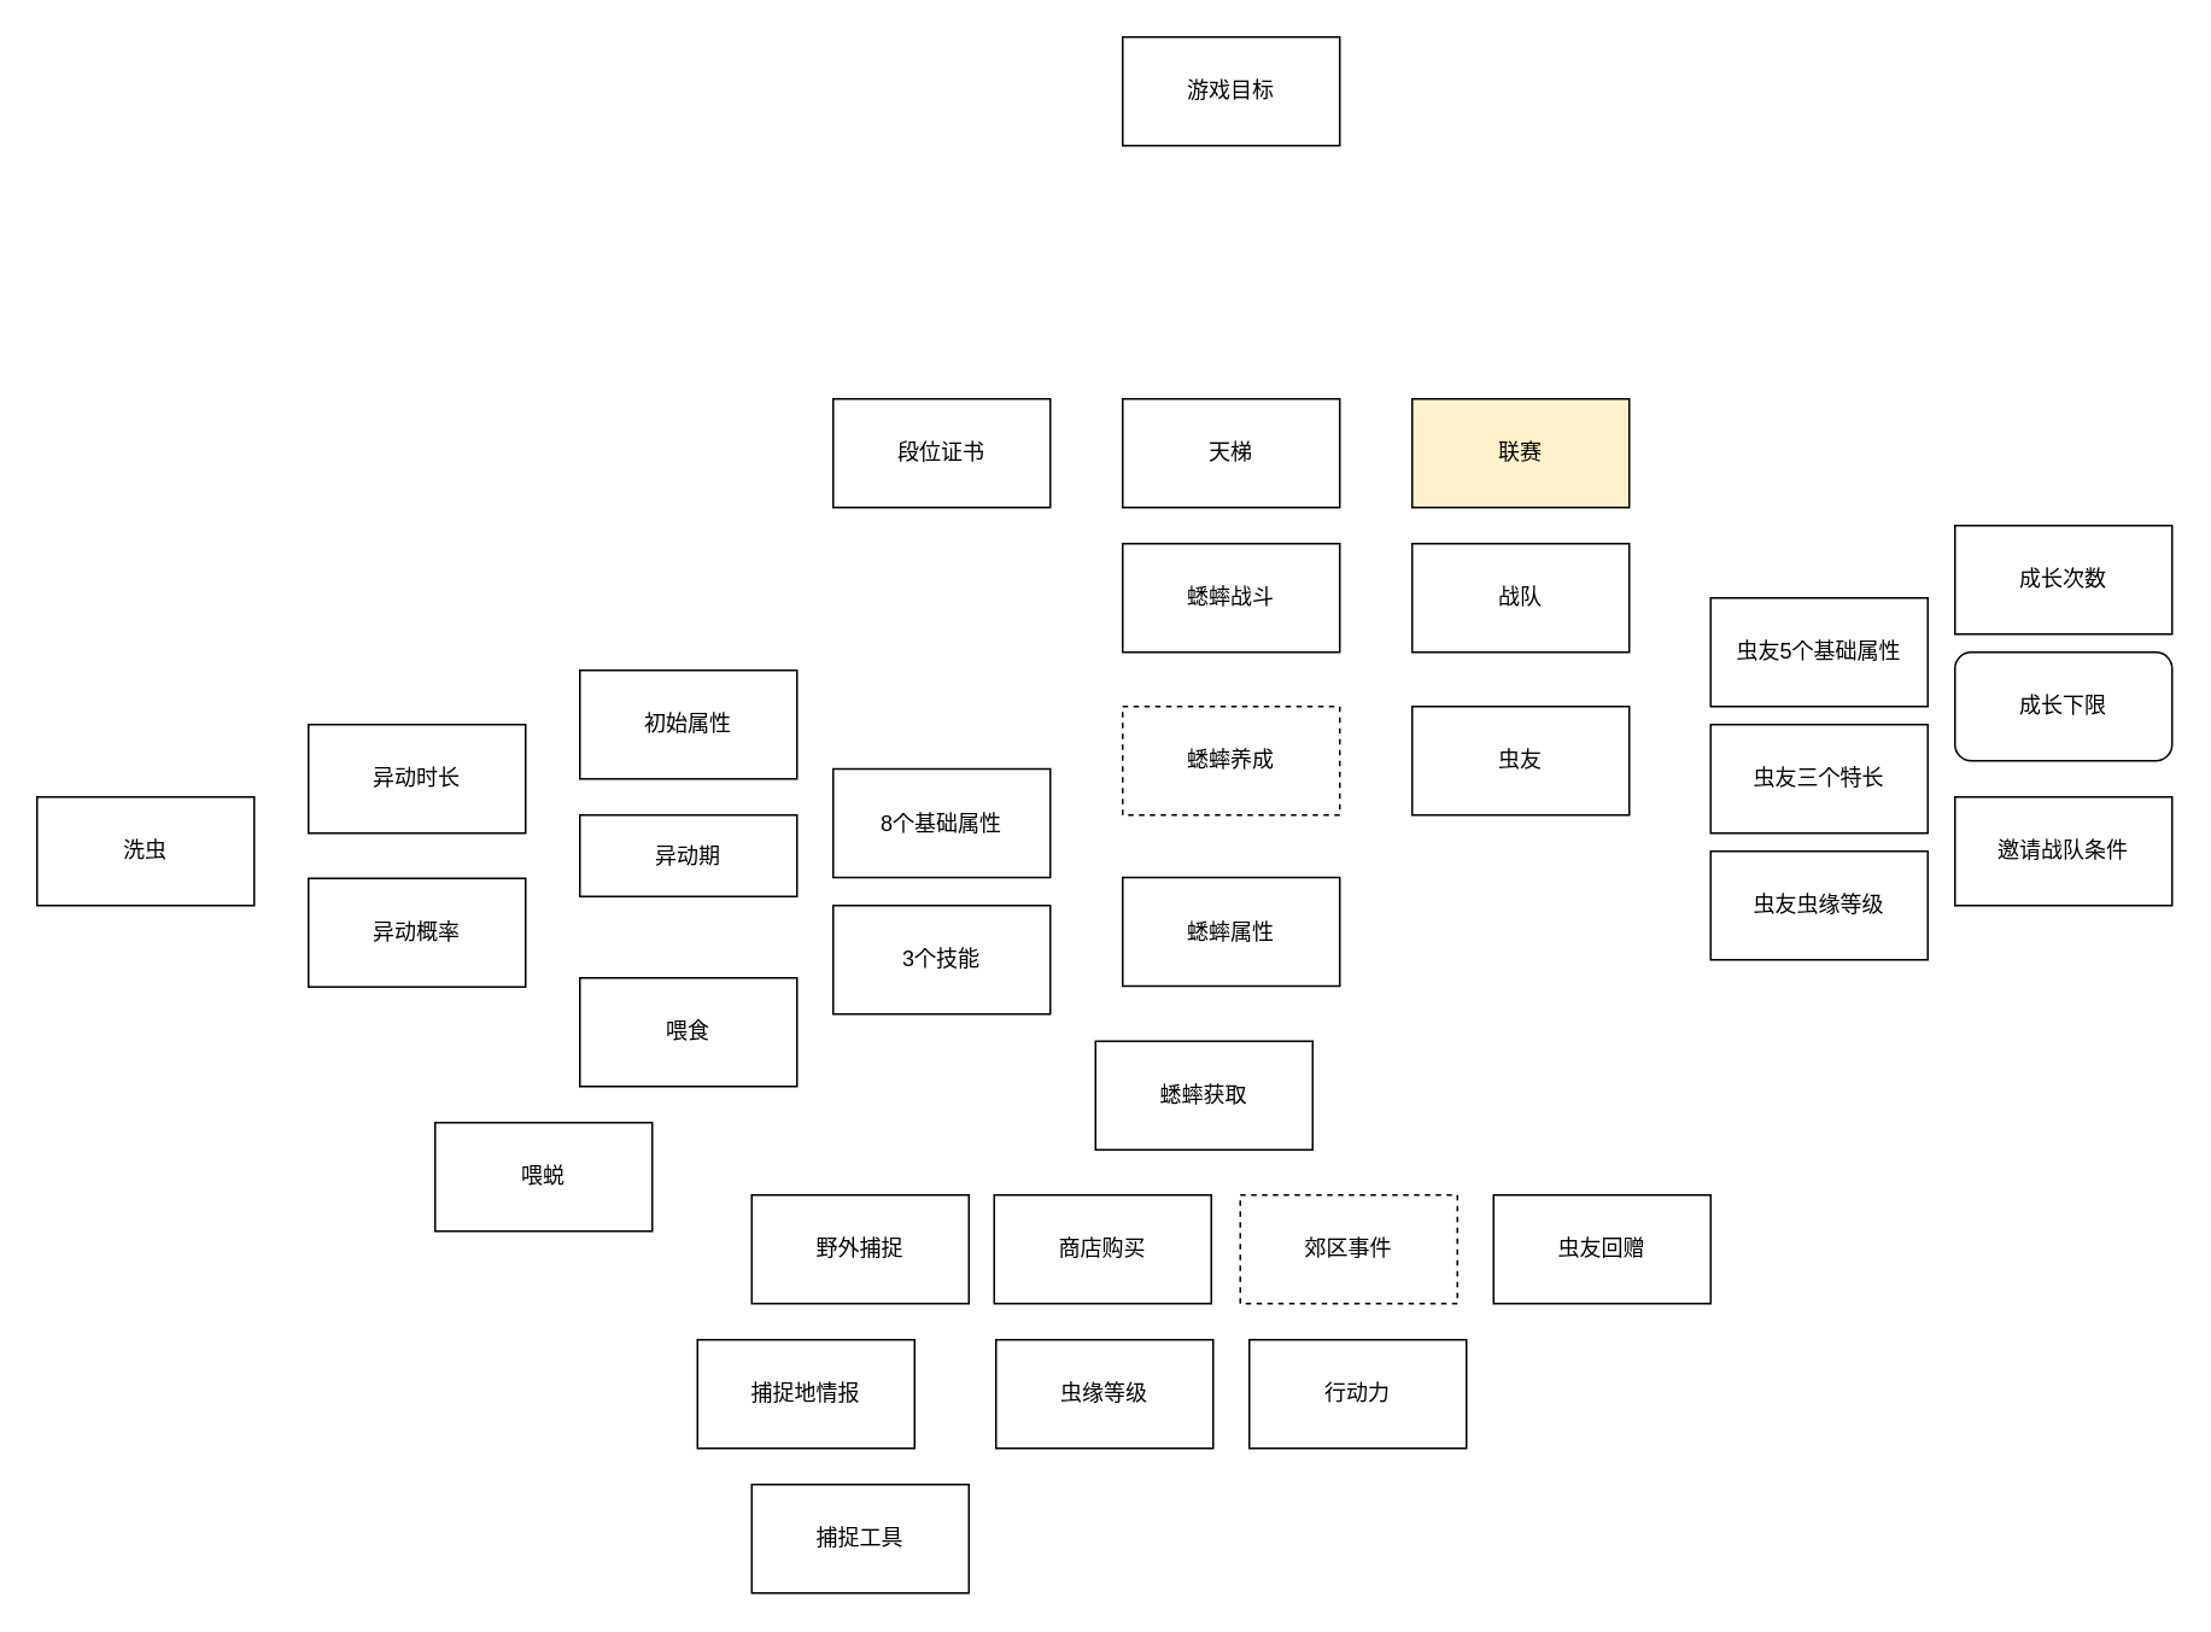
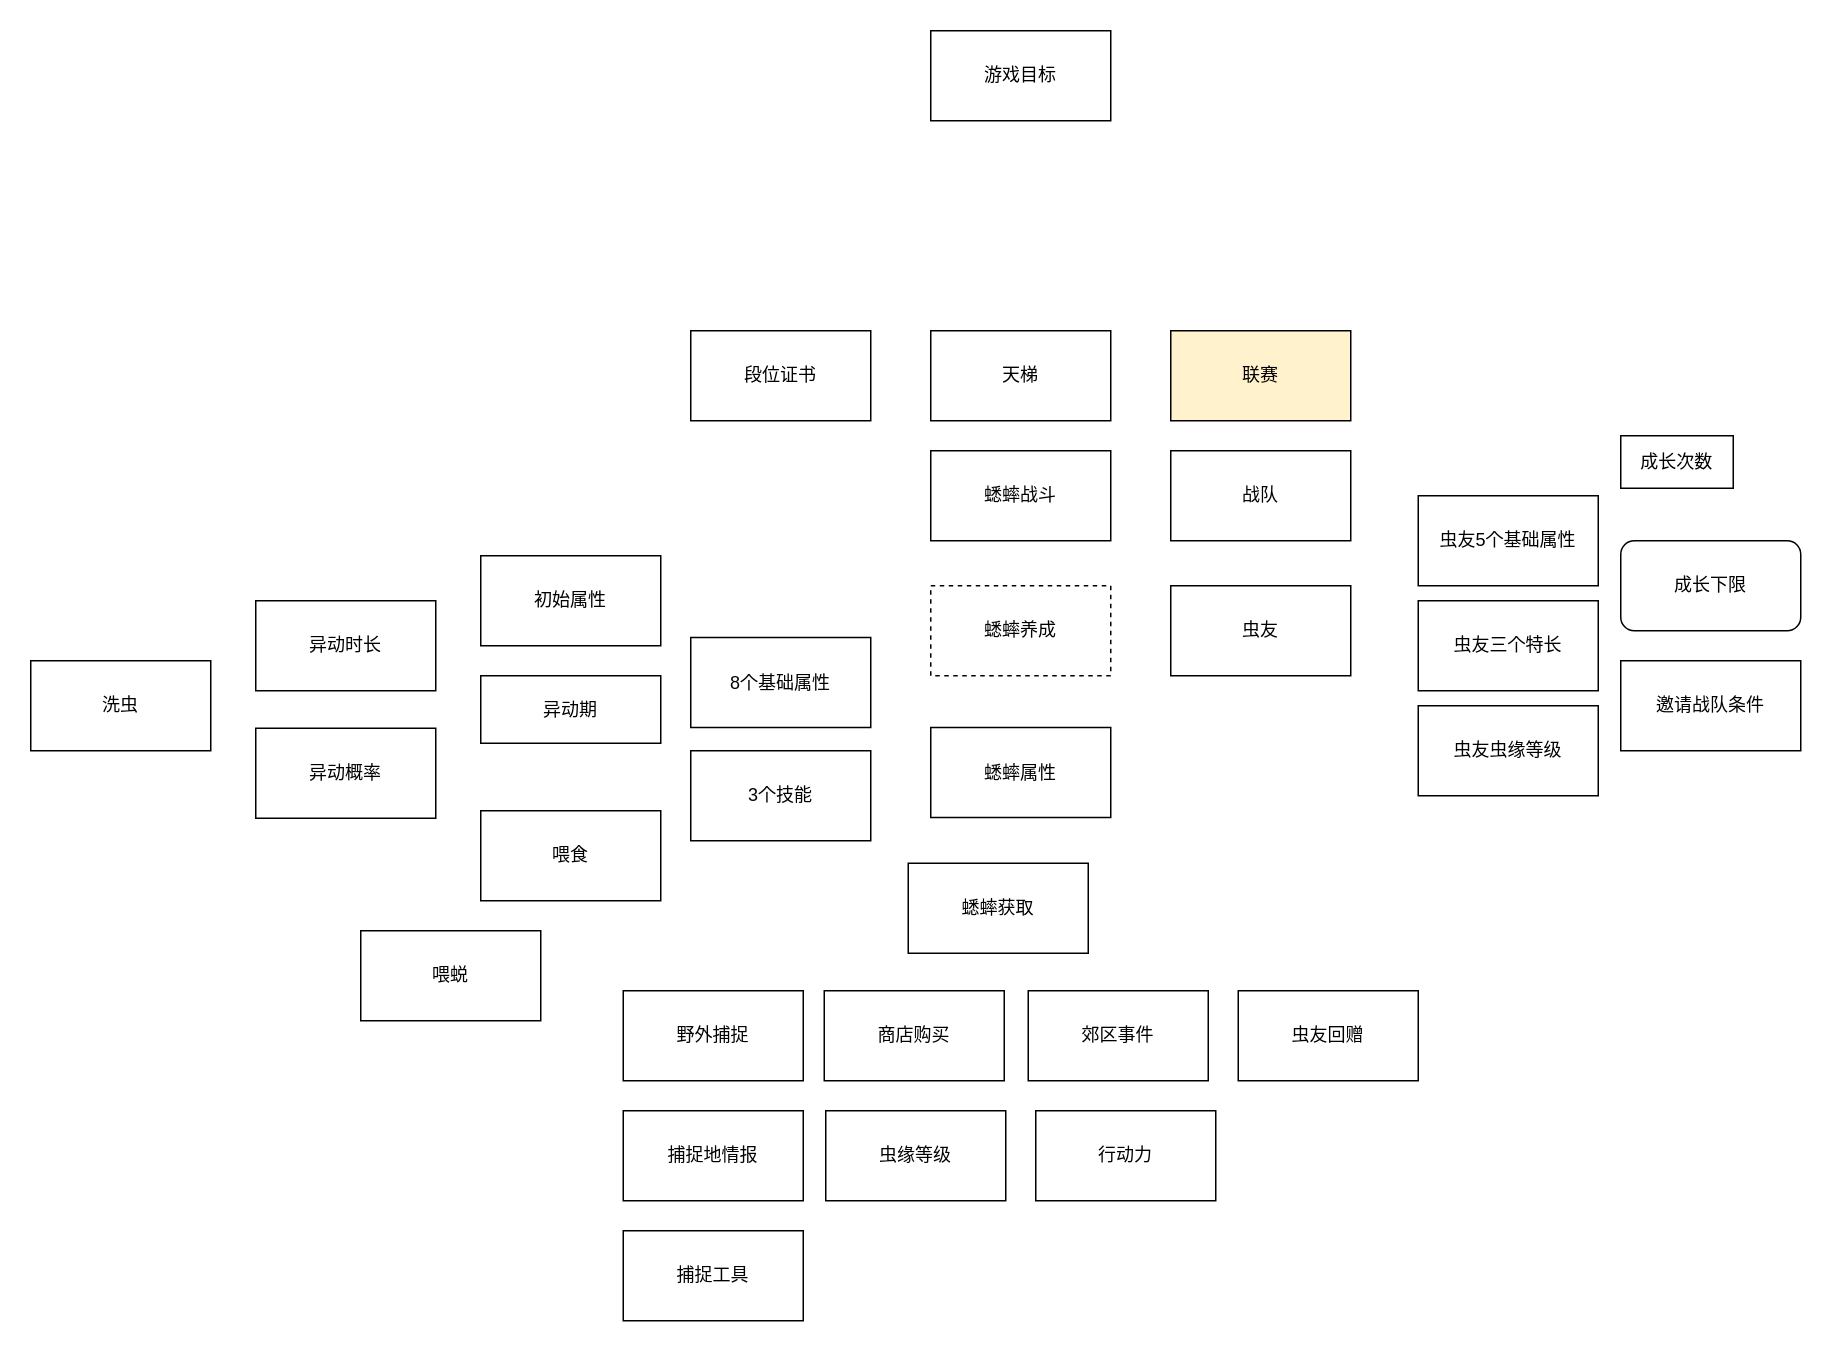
- <mxCell id="32" value="成长次数" style="rounded=0;whiteSpace=wrap;html=1;" vertex="1" parent="1"><mxGeometry x="1080" y="290" width="120" height="60" as="geometry" /></mxCell>
+ <mxCell id="32" value="成长次数" style="rounded=0;whiteSpace=wrap;html=1;" vertex="1" parent="1"><mxGeometry x="1080" y="290" width="75" height="35" as="geometry" /></mxCell>
- <mxCell id="14" value="郊区事件" style="rounded=0;whiteSpace=wrap;html=1;dashed=1;" vertex="1" parent="1"><mxGeometry x="685" y="660" width="120" height="60" as="geometry" /></mxCell>
+ <mxCell id="14" value="郊区事件" style="rounded=0;whiteSpace=wrap;html=1;" vertex="1" parent="1"><mxGeometry x="685" y="660" width="120" height="60" as="geometry" /></mxCell>
- <mxCell id="16" value="捕捉地情报" style="rounded=0;whiteSpace=wrap;html=1;" vertex="1" parent="1"><mxGeometry x="385" y="740" width="120" height="60" as="geometry" /></mxCell>
+ <mxCell id="16" value="捕捉地情报" style="rounded=0;whiteSpace=wrap;html=1;" vertex="1" parent="1"><mxGeometry x="415" y="740" width="120" height="60" as="geometry" /></mxCell>
